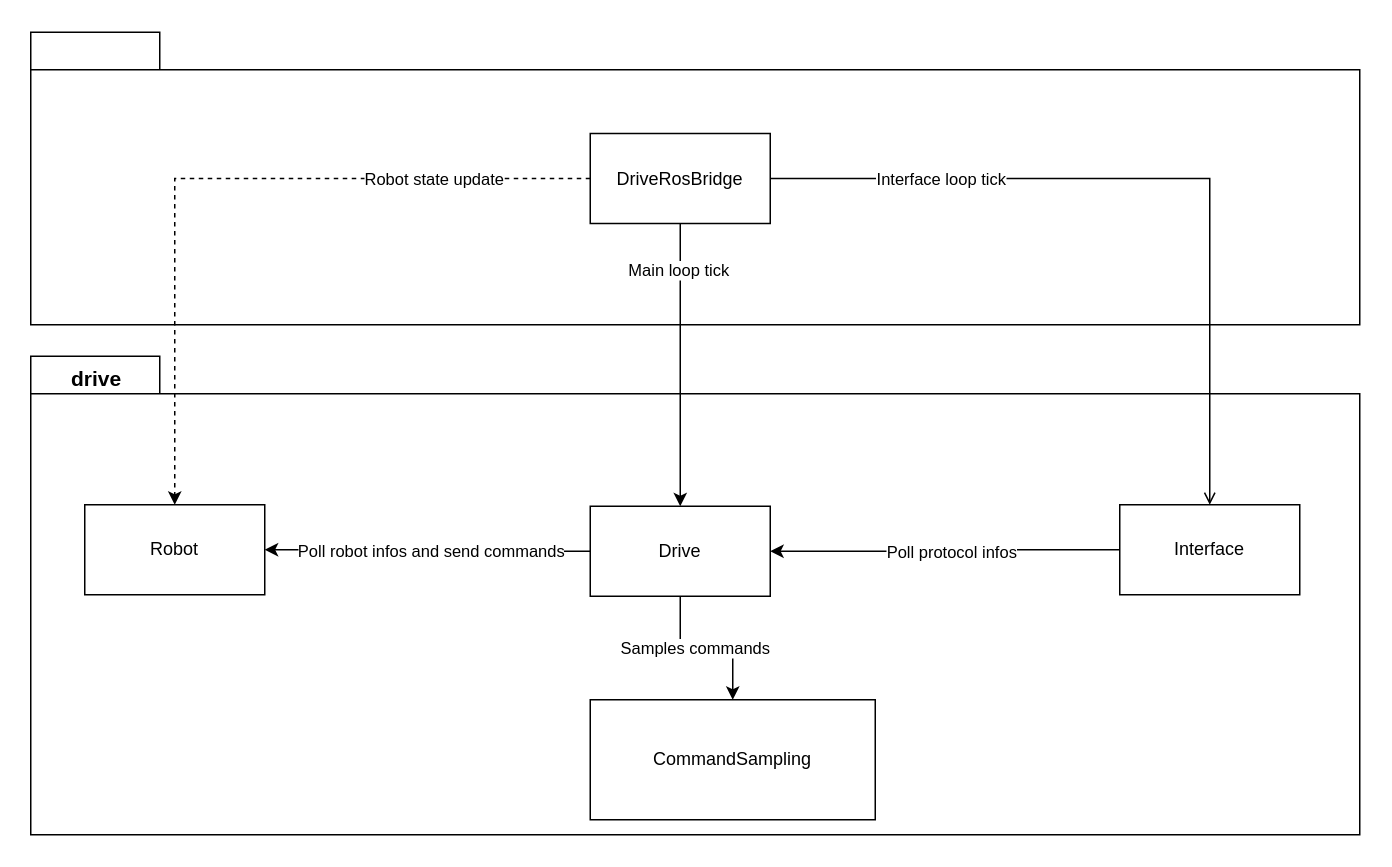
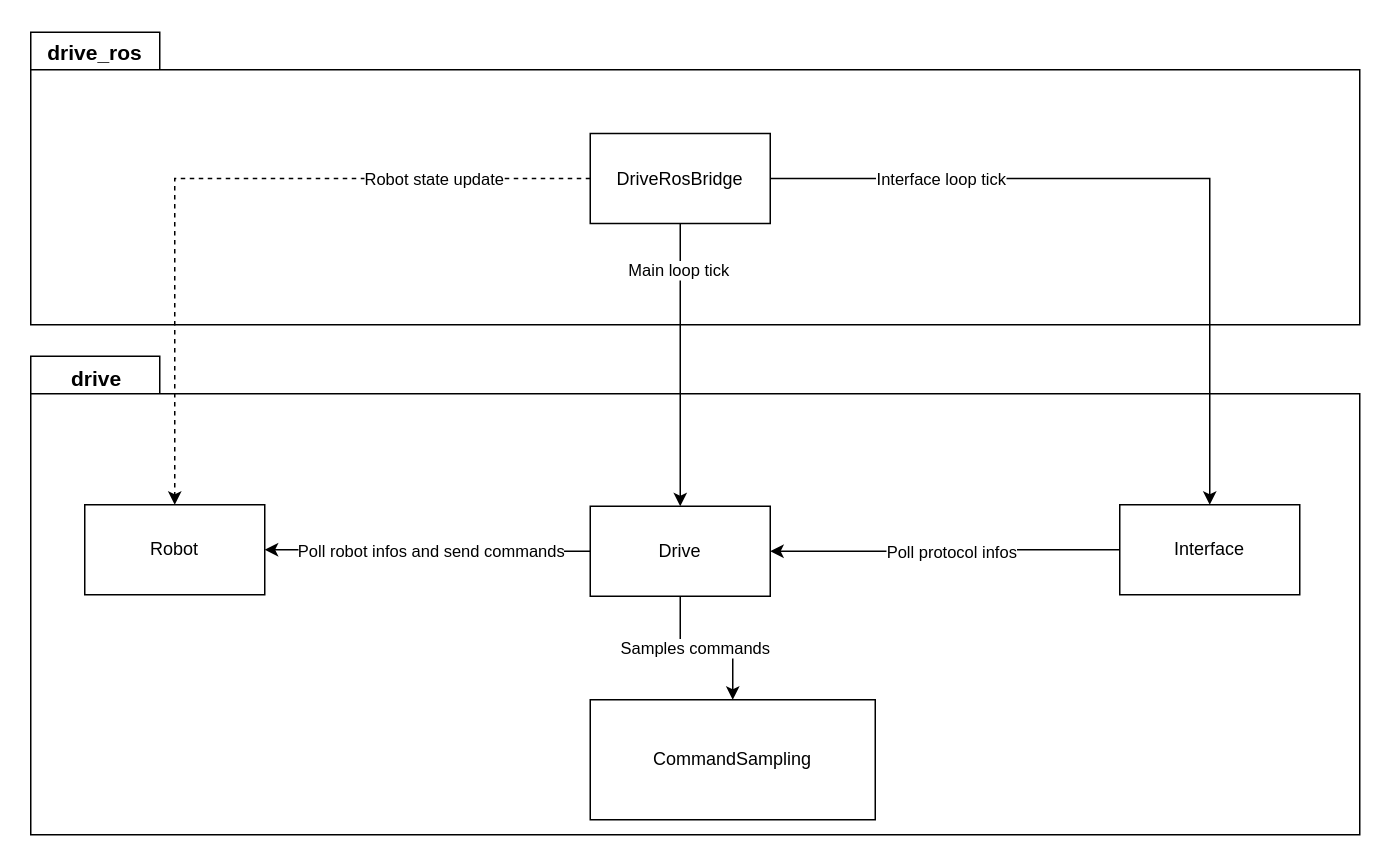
+ <mxCell id="22" value="&lt;font style=&quot;font-size: 14px;&quot;&gt;&lt;b style=&quot;&quot;&gt;drive_ros&lt;/b&gt;&lt;/font&gt;" style="text;html=1;align=center;verticalAlign=middle;whiteSpace=wrap;rounded=0;" vertex="1" parent="1"><mxGeometry x="33" y="20" width="60" height="30" as="geometry" /></mxCell>
- <mxCell id="5" style="edgeStyle=orthogonalEdgeStyle;rounded=0;orthogonalLoop=1;jettySize=auto;html=1;exitX=1;exitY=0.5;exitDx=0;exitDy=0;entryX=0.5;entryY=0;entryDx=0;entryDy=0;endArrow=open;" edge="1" parent="1" source="11" target="21"><mxGeometry relative="1" as="geometry" /></mxCell>
+ <mxCell id="5" style="edgeStyle=orthogonalEdgeStyle;rounded=0;orthogonalLoop=1;jettySize=auto;html=1;exitX=1;exitY=0.5;exitDx=0;exitDy=0;entryX=0.5;entryY=0;entryDx=0;entryDy=0;" edge="1" parent="1" source="11" target="21"><mxGeometry relative="1" as="geometry" /></mxCell>
